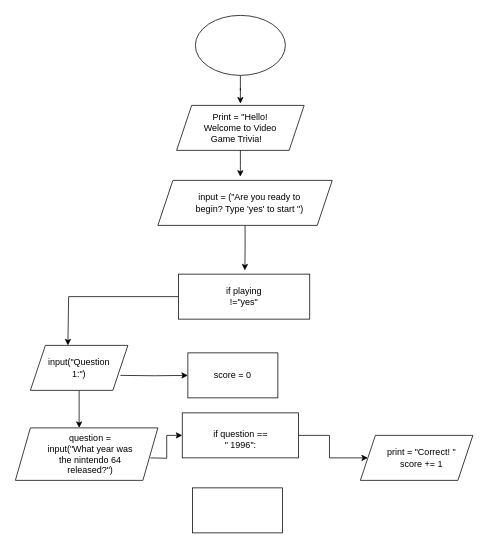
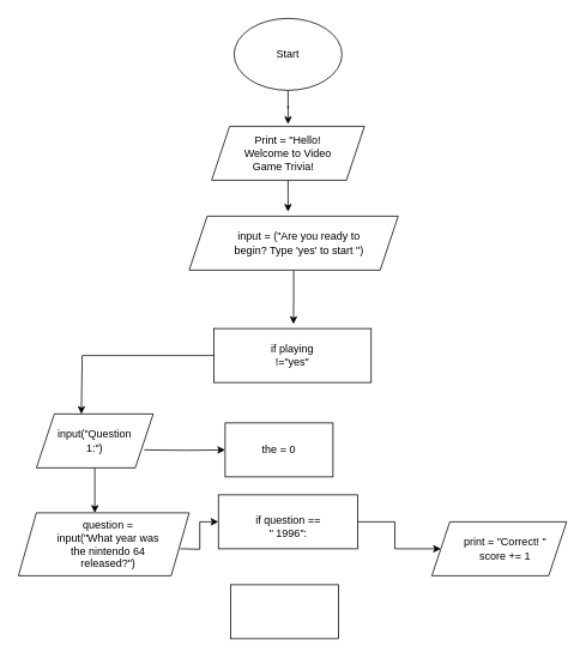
+ <mxCell id="4" value="Start" style="text;html=1;align=center;verticalAlign=middle;whiteSpace=wrap;rounded=0;" vertex="1" parent="1"><mxGeometry x="290" y="45" width="60" height="30" as="geometry" /></mxCell>
- <mxCell id="13" value="score = 0" style="text;html=1;align=center;verticalAlign=middle;whiteSpace=wrap;rounded=0;" vertex="1" parent="1"><mxGeometry x="280" y="485" width="60" height="30" as="geometry" /></mxCell>
+ <mxCell id="13" value="the = 0" style="text;html=1;align=center;verticalAlign=middle;whiteSpace=wrap;rounded=0;" vertex="1" parent="1"><mxGeometry x="280" y="485" width="60" height="30" as="geometry" /></mxCell>
